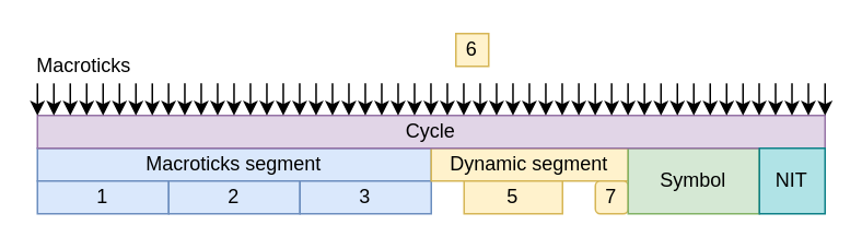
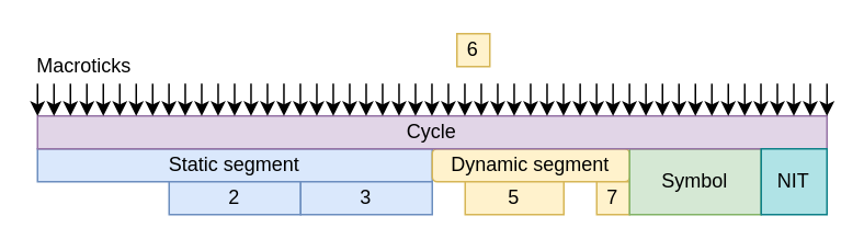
- <mxCell id="2" value="Macroticks segment" style="rounded=0;whiteSpace=wrap;html=1;fillColor=#dae8fc;strokeColor=#6c8ebf;" parent="1" vertex="1"><mxGeometry x="22.17" y="90" width="240" height="20" as="geometry" /></mxCell>
+ <mxCell id="2" value="Static segment" style="rounded=0;whiteSpace=wrap;html=1;fillColor=#dae8fc;strokeColor=#6c8ebf;" parent="1" vertex="1"><mxGeometry x="22.17" y="90" width="240" height="20" as="geometry" /></mxCell>
- <mxCell id="6" value="Dynamic segment" style="rounded=0;whiteSpace=wrap;html=1;fillColor=#fff2cc;strokeColor=#d6b656;" parent="1" vertex="1"><mxGeometry x="262.17" y="90" width="120" height="20" as="geometry" /></mxCell>
+ <mxCell id="6" value="Dynamic segment" style="whiteSpace=wrap;html=1;fillColor=#fff2cc;strokeColor=#d6b656;rounded=1;" parent="1" vertex="1"><mxGeometry x="262.17" y="90" width="120" height="20" as="geometry" /></mxCell>
- <mxCell id="3" value="1" style="rounded=0;whiteSpace=wrap;html=1;fillColor=#dae8fc;strokeColor=#6c8ebf;" parent="1" vertex="1"><mxGeometry x="22.17" y="110" width="80" height="20" as="geometry" /></mxCell>
- <mxCell id="9" value="7" style="whiteSpace=wrap;html=1;fillColor=#fff2cc;strokeColor=#d6b656;rounded=1;" parent="1" vertex="1"><mxGeometry x="362.17" y="110" width="20" height="20" as="geometry" /></mxCell>
+ <mxCell id="9" value="7" style="rounded=0;whiteSpace=wrap;html=1;fillColor=#fff2cc;strokeColor=#d6b656;" parent="1" vertex="1"><mxGeometry x="362.17" y="110" width="20" height="20" as="geometry" /></mxCell>
